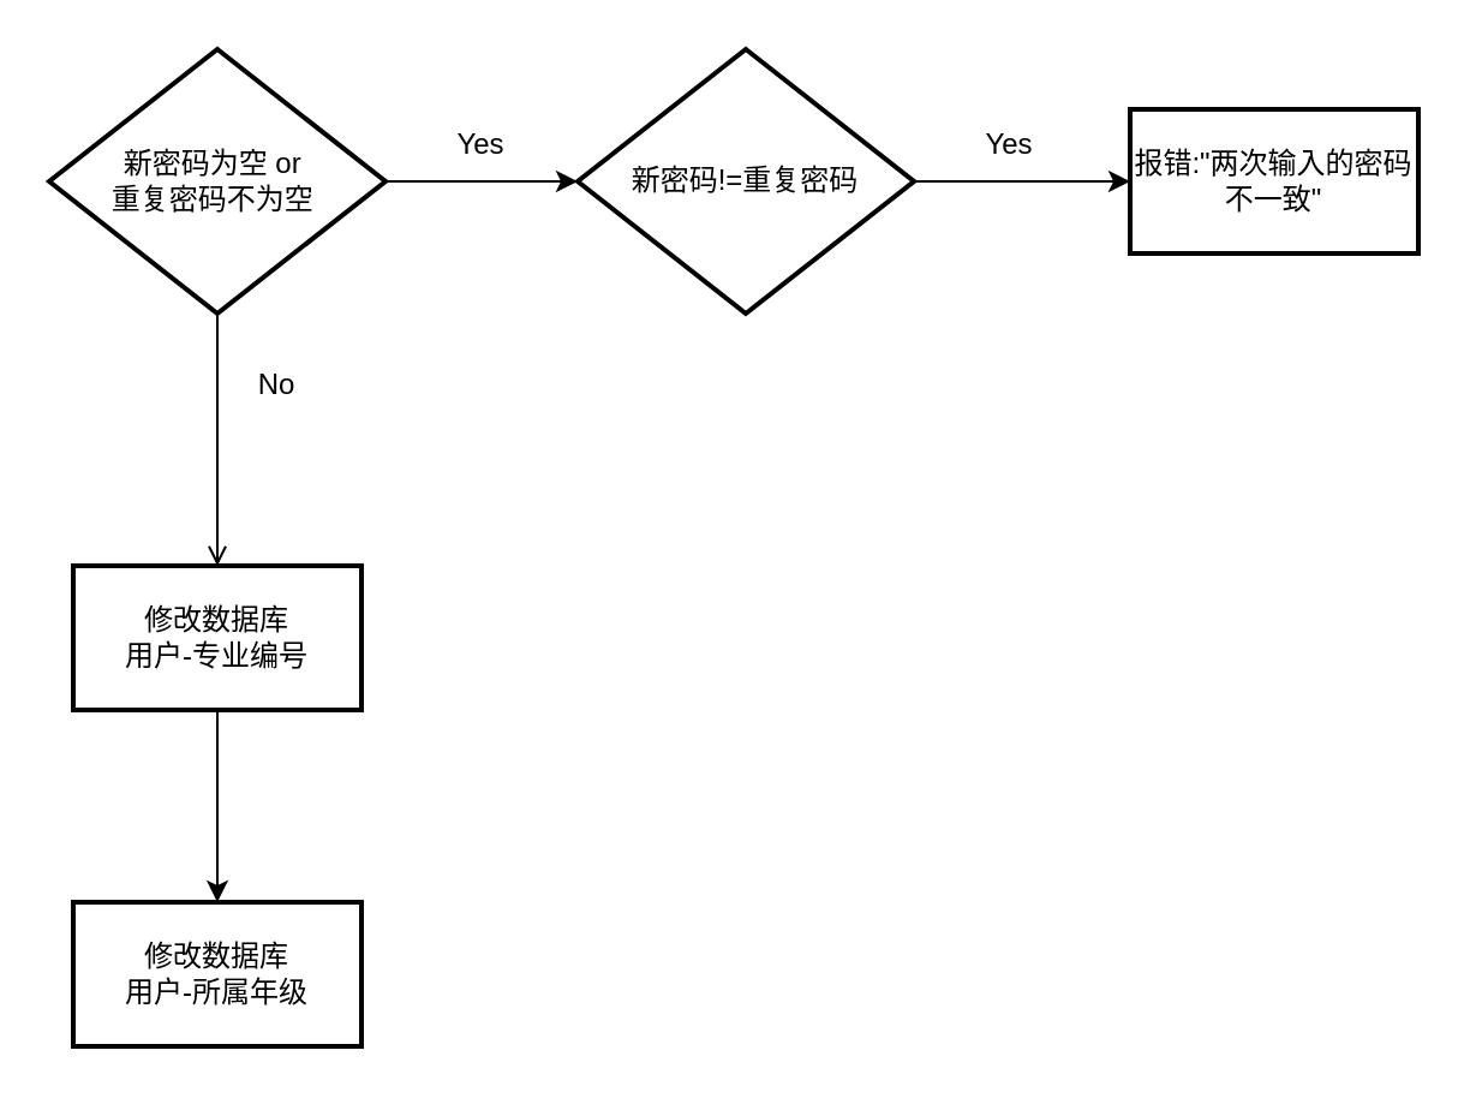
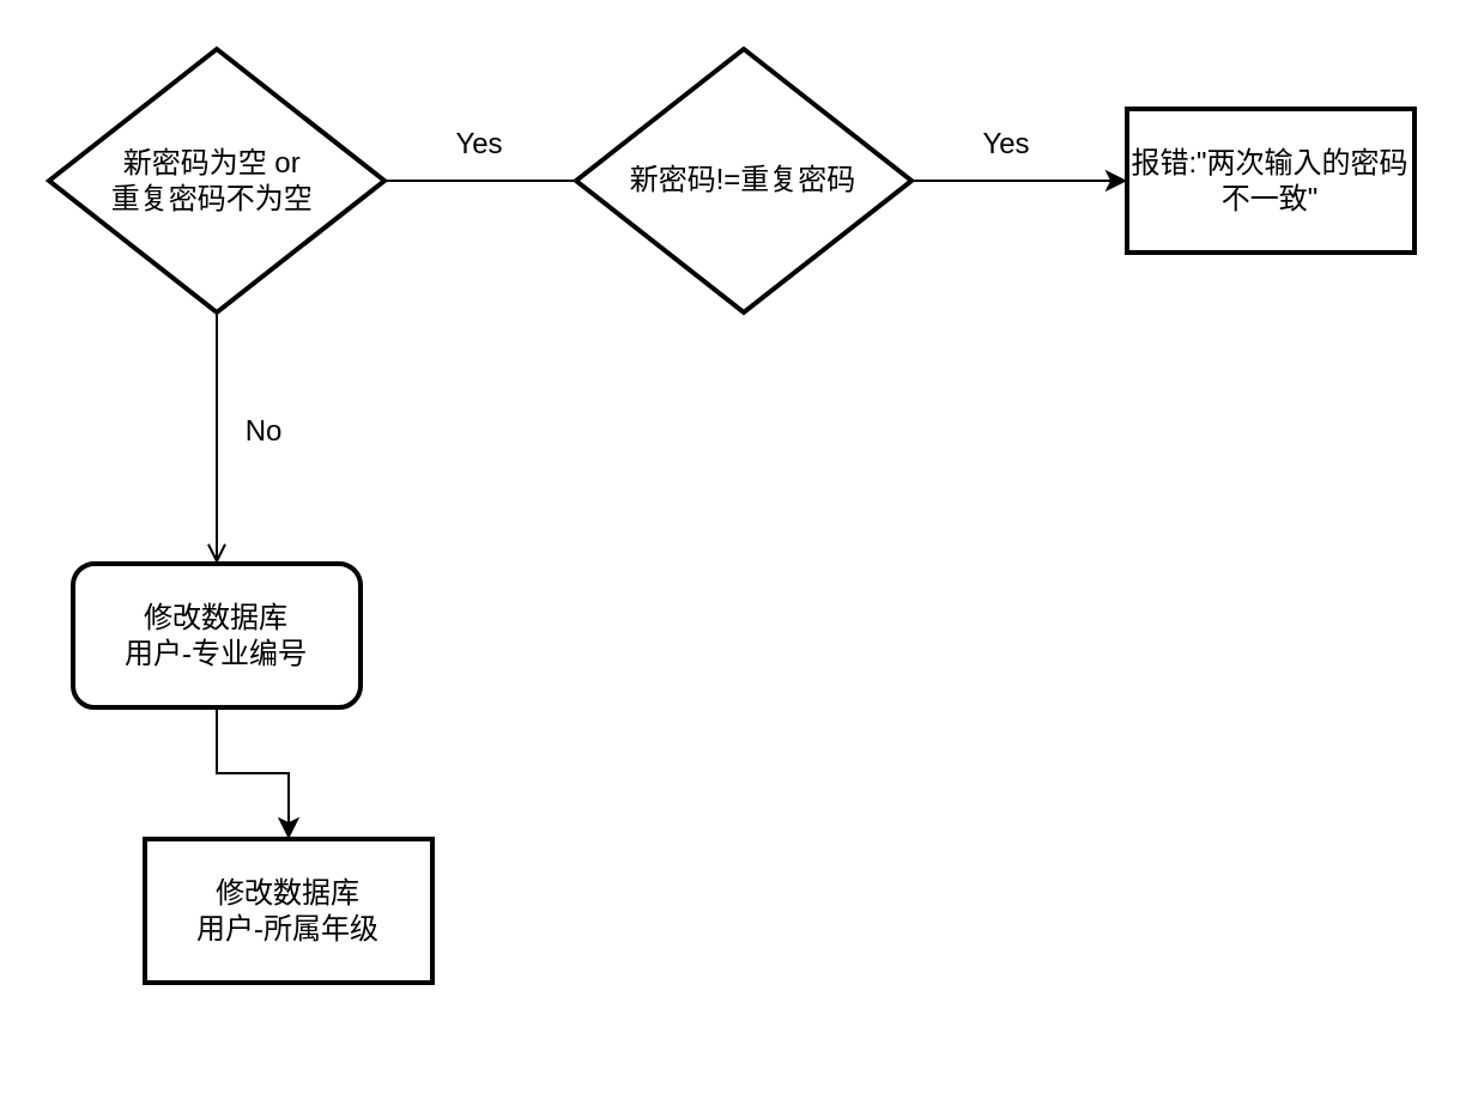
- <mxCell id="2" value="" style="edgeStyle=orthogonalEdgeStyle;rounded=0;orthogonalLoop=1;jettySize=auto;html=1;" edge="1" parent="1" source="4" target="6"><mxGeometry relative="1" as="geometry" /></mxCell>
+ <mxCell id="2" value="" style="edgeStyle=orthogonalEdgeStyle;rounded=0;orthogonalLoop=1;jettySize=auto;html=1;endArrow=none;" edge="1" parent="1" source="4" target="6"><mxGeometry relative="1" as="geometry" /></mxCell>
- <mxCell id="12" value="No" style="text;html=1;strokeColor=none;fillColor=none;align=center;verticalAlign=middle;whiteSpace=wrap;rounded=0;" vertex="1" parent="1"><mxGeometry x="95" y="150" width="40" height="20" as="geometry" /></mxCell>
+ <mxCell id="12" value="No" style="text;html=1;strokeColor=none;fillColor=none;align=center;verticalAlign=middle;whiteSpace=wrap;rounded=0;" vertex="1" parent="1"><mxGeometry x="90" y="170" width="40" height="20" as="geometry" /></mxCell>
- <mxCell id="11" value="修改数据库 &lt;br&gt;用户-专业编号" style="whiteSpace=wrap;html=1;strokeWidth=2;" vertex="1" parent="1"><mxGeometry x="30" y="235" width="120" height="60" as="geometry" /></mxCell>
+ <mxCell id="11" value="修改数据库 &lt;br&gt;用户-专业编号" style="whiteSpace=wrap;html=1;strokeWidth=2;rounded=1;" vertex="1" parent="1"><mxGeometry x="30" y="235" width="120" height="60" as="geometry" /></mxCell>
- <mxCell id="13" value="修改数据库 &lt;br&gt;用户-所属年级" style="whiteSpace=wrap;html=1;strokeWidth=2;" vertex="1" parent="1"><mxGeometry x="30" y="375" width="120" height="60" as="geometry" /></mxCell>
+ <mxCell id="13" value="修改数据库 &lt;br&gt;用户-所属年级" style="whiteSpace=wrap;html=1;strokeWidth=2;" vertex="1" parent="1"><mxGeometry x="60" y="350" width="120" height="60" as="geometry" /></mxCell>
